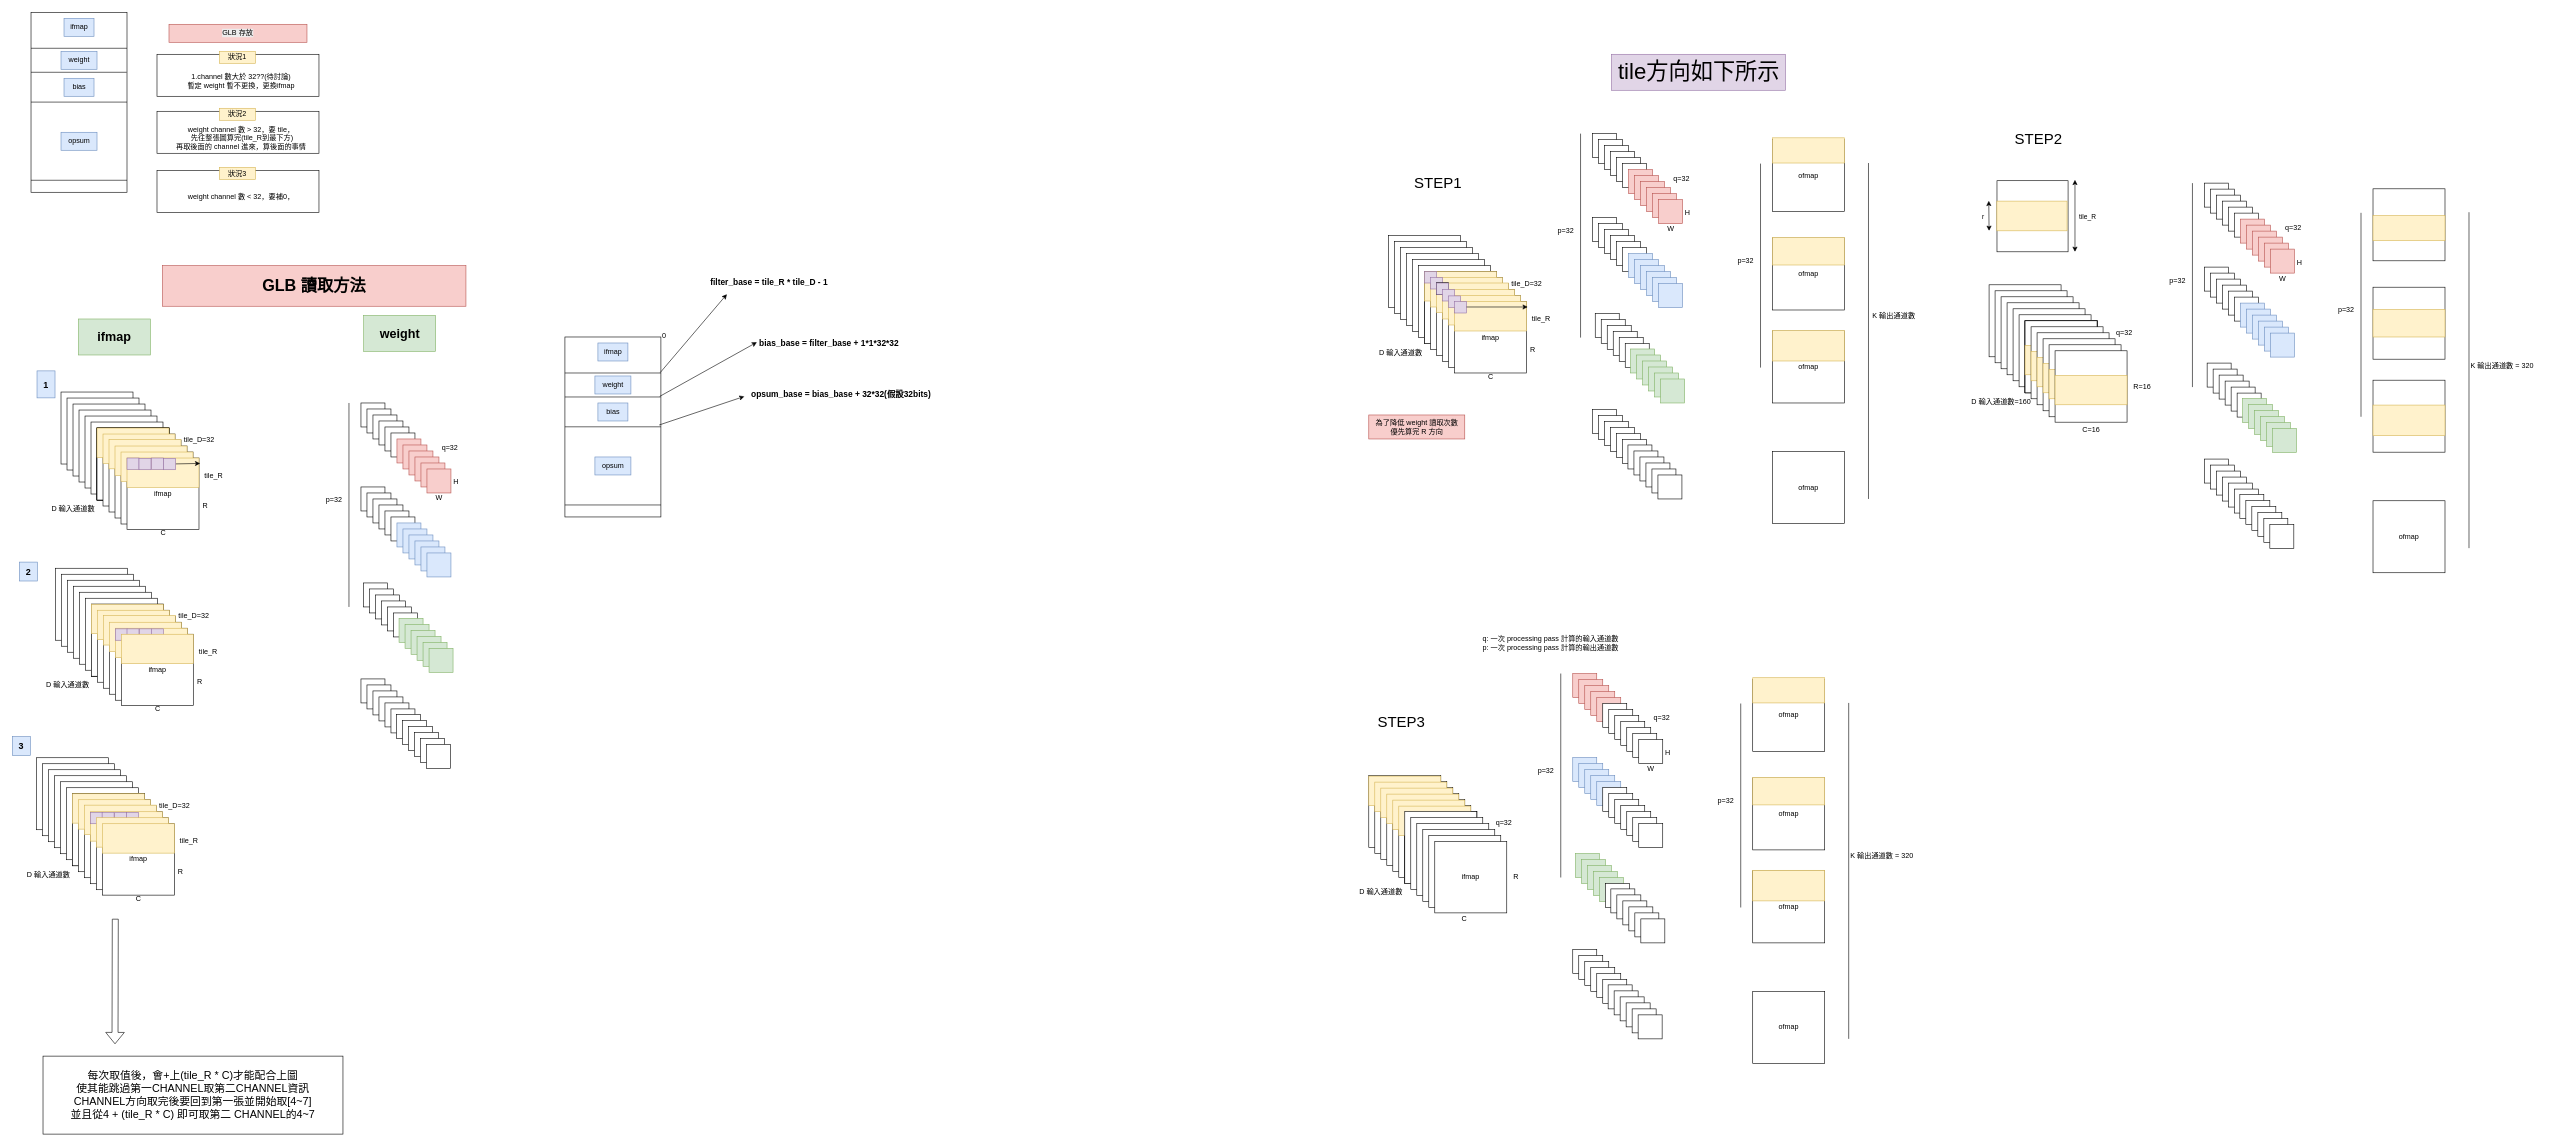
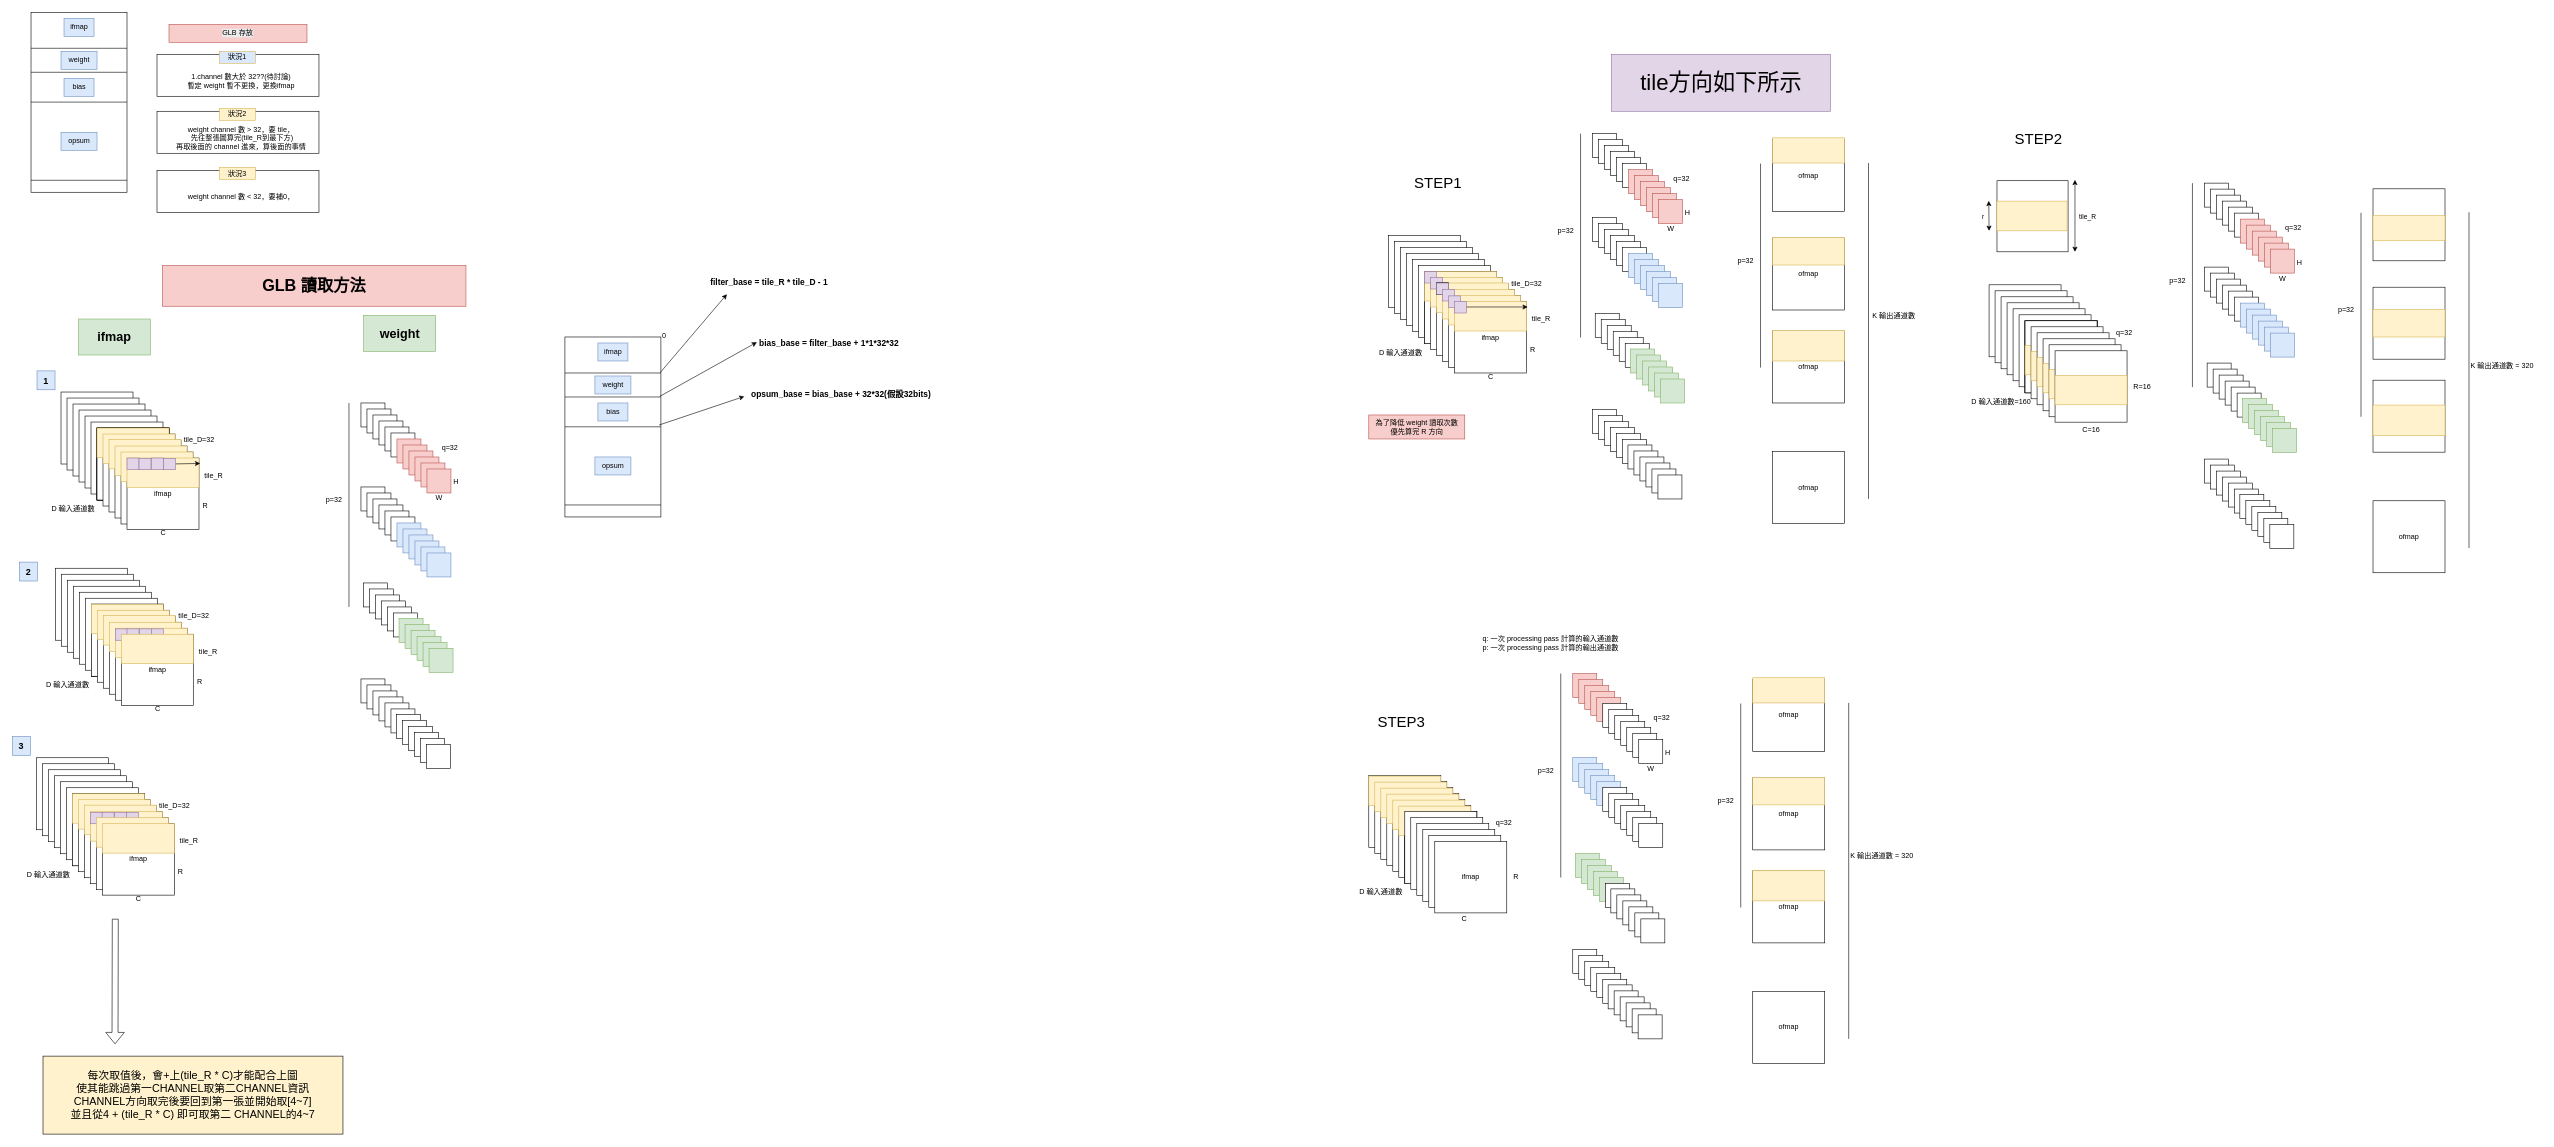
- <mxCell id="4" value="狀況1" style="rounded=0;whiteSpace=wrap;html=1;fillColor=#fff2cc;strokeColor=#d6b656;" vertex="1" parent="1"><mxGeometry x="365" y="85" width="60" height="20" as="geometry" /></mxCell>
+ <mxCell id="4" value="狀況1" style="rounded=0;whiteSpace=wrap;html=1;fillColor=#dae8fc;strokeColor=#d6b656;" vertex="1" parent="1"><mxGeometry x="365" y="85" width="60" height="20" as="geometry" /></mxCell>
- <mxCell id="314" value="&lt;font style=&quot;font-size: 37px;&quot;&gt;tile方向如下所示&lt;/font&gt;" style="text;html=1;align=center;verticalAlign=middle;resizable=0;points=[];autosize=1;strokeColor=#9673a6;fillColor=#e1d5e7;" vertex="1" parent="1"><mxGeometry x="2685.5" y="90" width="290" height="60" as="geometry" /></mxCell>
+ <mxCell id="314" value="&lt;font style=&quot;font-size: 37px;&quot;&gt;tile方向如下所示&lt;/font&gt;" style="text;html=1;align=center;verticalAlign=middle;resizable=0;points=[];autosize=1;strokeColor=#9673a6;fillColor=#e1d5e7;" vertex="1" parent="1"><mxGeometry x="2685.5" y="90" width="365" height="95" as="geometry" /></mxCell>
- <mxCell id="353" value="&lt;font style=&quot;font-size: 15px;&quot;&gt;&lt;b&gt;1&lt;/b&gt;&lt;/font&gt;" style="rounded=0;whiteSpace=wrap;html=1;fillColor=#dae8fc;strokeColor=#6c8ebf;" vertex="1" parent="1"><mxGeometry x="61" y="617.75" width="30" height="45" as="geometry" /></mxCell>
+ <mxCell id="353" value="&lt;font style=&quot;font-size: 15px;&quot;&gt;&lt;b&gt;1&lt;/b&gt;&lt;/font&gt;" style="rounded=0;whiteSpace=wrap;html=1;fillColor=#dae8fc;strokeColor=#6c8ebf;" vertex="1" parent="1"><mxGeometry x="61" y="617.75" width="30" height="31.5" as="geometry" /></mxCell>
- <mxCell id="500" value="&lt;font style=&quot;font-size: 18px;&quot;&gt;每次取值後，會+上(tile_R * C)才能配合上圖&lt;/font&gt;&lt;div&gt;&lt;font style=&quot;font-size: 18px;&quot;&gt;使其能跳過第一CHANNEL取第二CHANNEL資訊&lt;/font&gt;&lt;/div&gt;&lt;div&gt;&lt;font style=&quot;font-size: 18px;&quot;&gt;CHANNEL方向取完後要回到第一張並開始取[4~7]&lt;/font&gt;&lt;/div&gt;&lt;div&gt;&lt;font style=&quot;font-size: 18px;&quot;&gt;並且從4 +&amp;nbsp;&lt;span style=&quot;background-color: transparent; color: light-dark(rgb(0, 0, 0), rgb(255, 255, 255));&quot;&gt;(tile_R * C) 即可取第二 CHANNEL的4~7&lt;/span&gt;&lt;/font&gt;&lt;/div&gt;" style="rounded=0;whiteSpace=wrap;html=1;" vertex="1" parent="1"><mxGeometry x="71" y="1760" width="500" height="130" as="geometry" /></mxCell>
+ <mxCell id="500" value="&lt;font style=&quot;font-size: 18px;&quot;&gt;每次取值後，會+上(tile_R * C)才能配合上圖&lt;/font&gt;&lt;div&gt;&lt;font style=&quot;font-size: 18px;&quot;&gt;使其能跳過第一CHANNEL取第二CHANNEL資訊&lt;/font&gt;&lt;/div&gt;&lt;div&gt;&lt;font style=&quot;font-size: 18px;&quot;&gt;CHANNEL方向取完後要回到第一張並開始取[4~7]&lt;/font&gt;&lt;/div&gt;&lt;div&gt;&lt;font style=&quot;font-size: 18px;&quot;&gt;並且從4 +&amp;nbsp;&lt;span style=&quot;background-color: transparent; color: light-dark(rgb(0, 0, 0), rgb(255, 255, 255));&quot;&gt;(tile_R * C) 即可取第二 CHANNEL的4~7&lt;/span&gt;&lt;/font&gt;&lt;/div&gt;" style="rounded=0;whiteSpace=wrap;html=1;fillColor=#fff2cc;" vertex="1" parent="1"><mxGeometry x="71" y="1760" width="500" height="130" as="geometry" /></mxCell>
